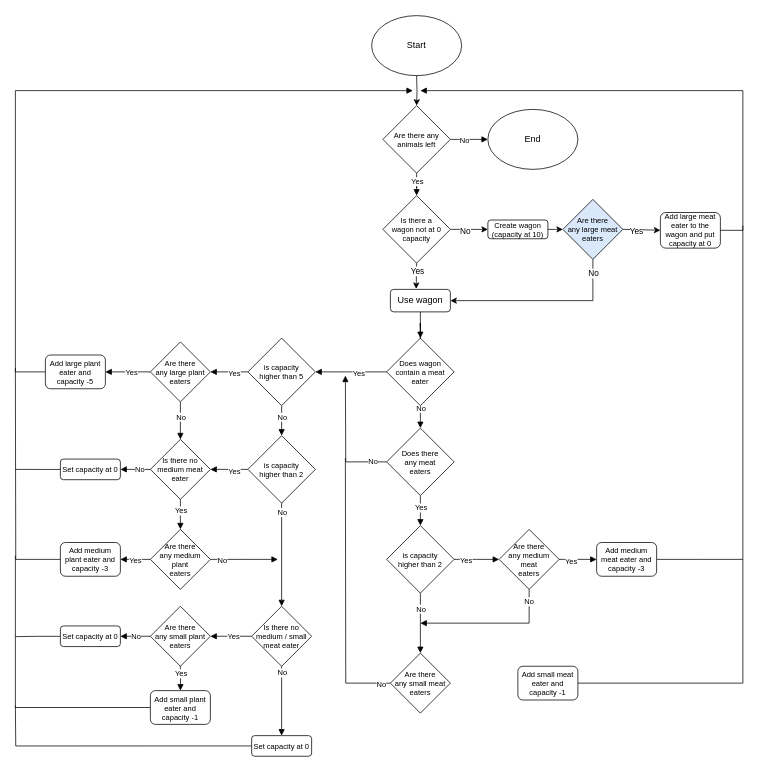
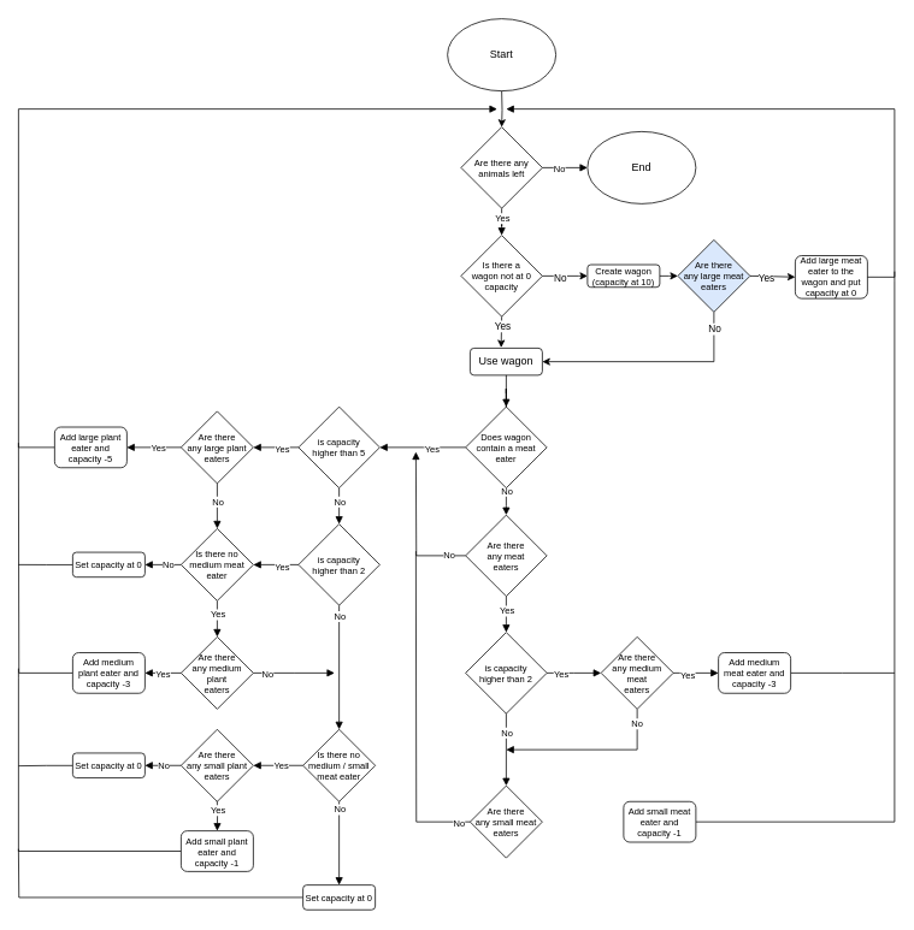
- <mxCell id="65" value="Does there &lt;br&gt;any meat &lt;br&gt;eaters" style="rhombus;whiteSpace=wrap;html=1;fontSize=10;" vertex="1" parent="1"><mxGeometry x="515" y="570" width="90" height="90" as="geometry" /></mxCell>
+ <mxCell id="65" value="Are there &lt;br&gt;any meat &lt;br&gt;eaters" style="rhombus;whiteSpace=wrap;html=1;fontSize=10;" vertex="1" parent="1"><mxGeometry x="515" y="570" width="90" height="90" as="geometry" /></mxCell>
